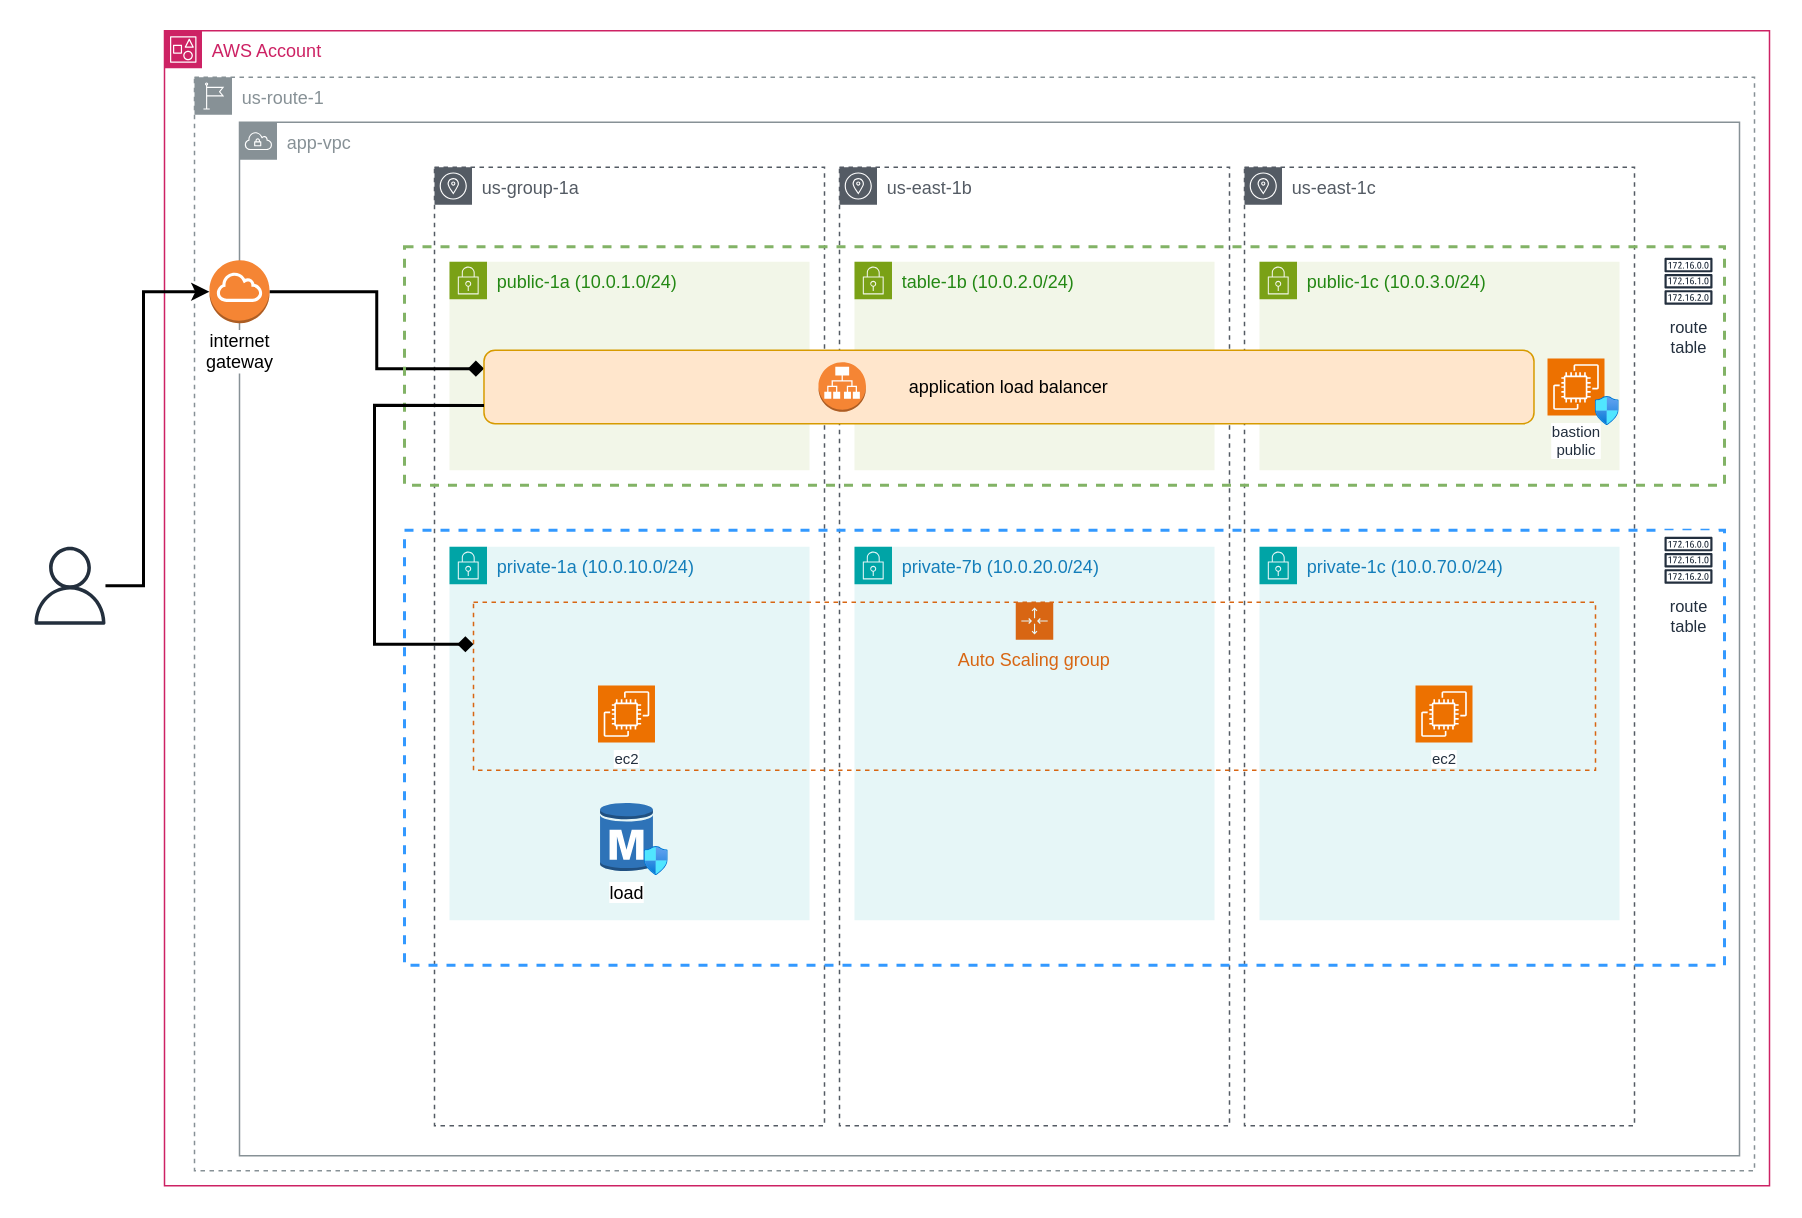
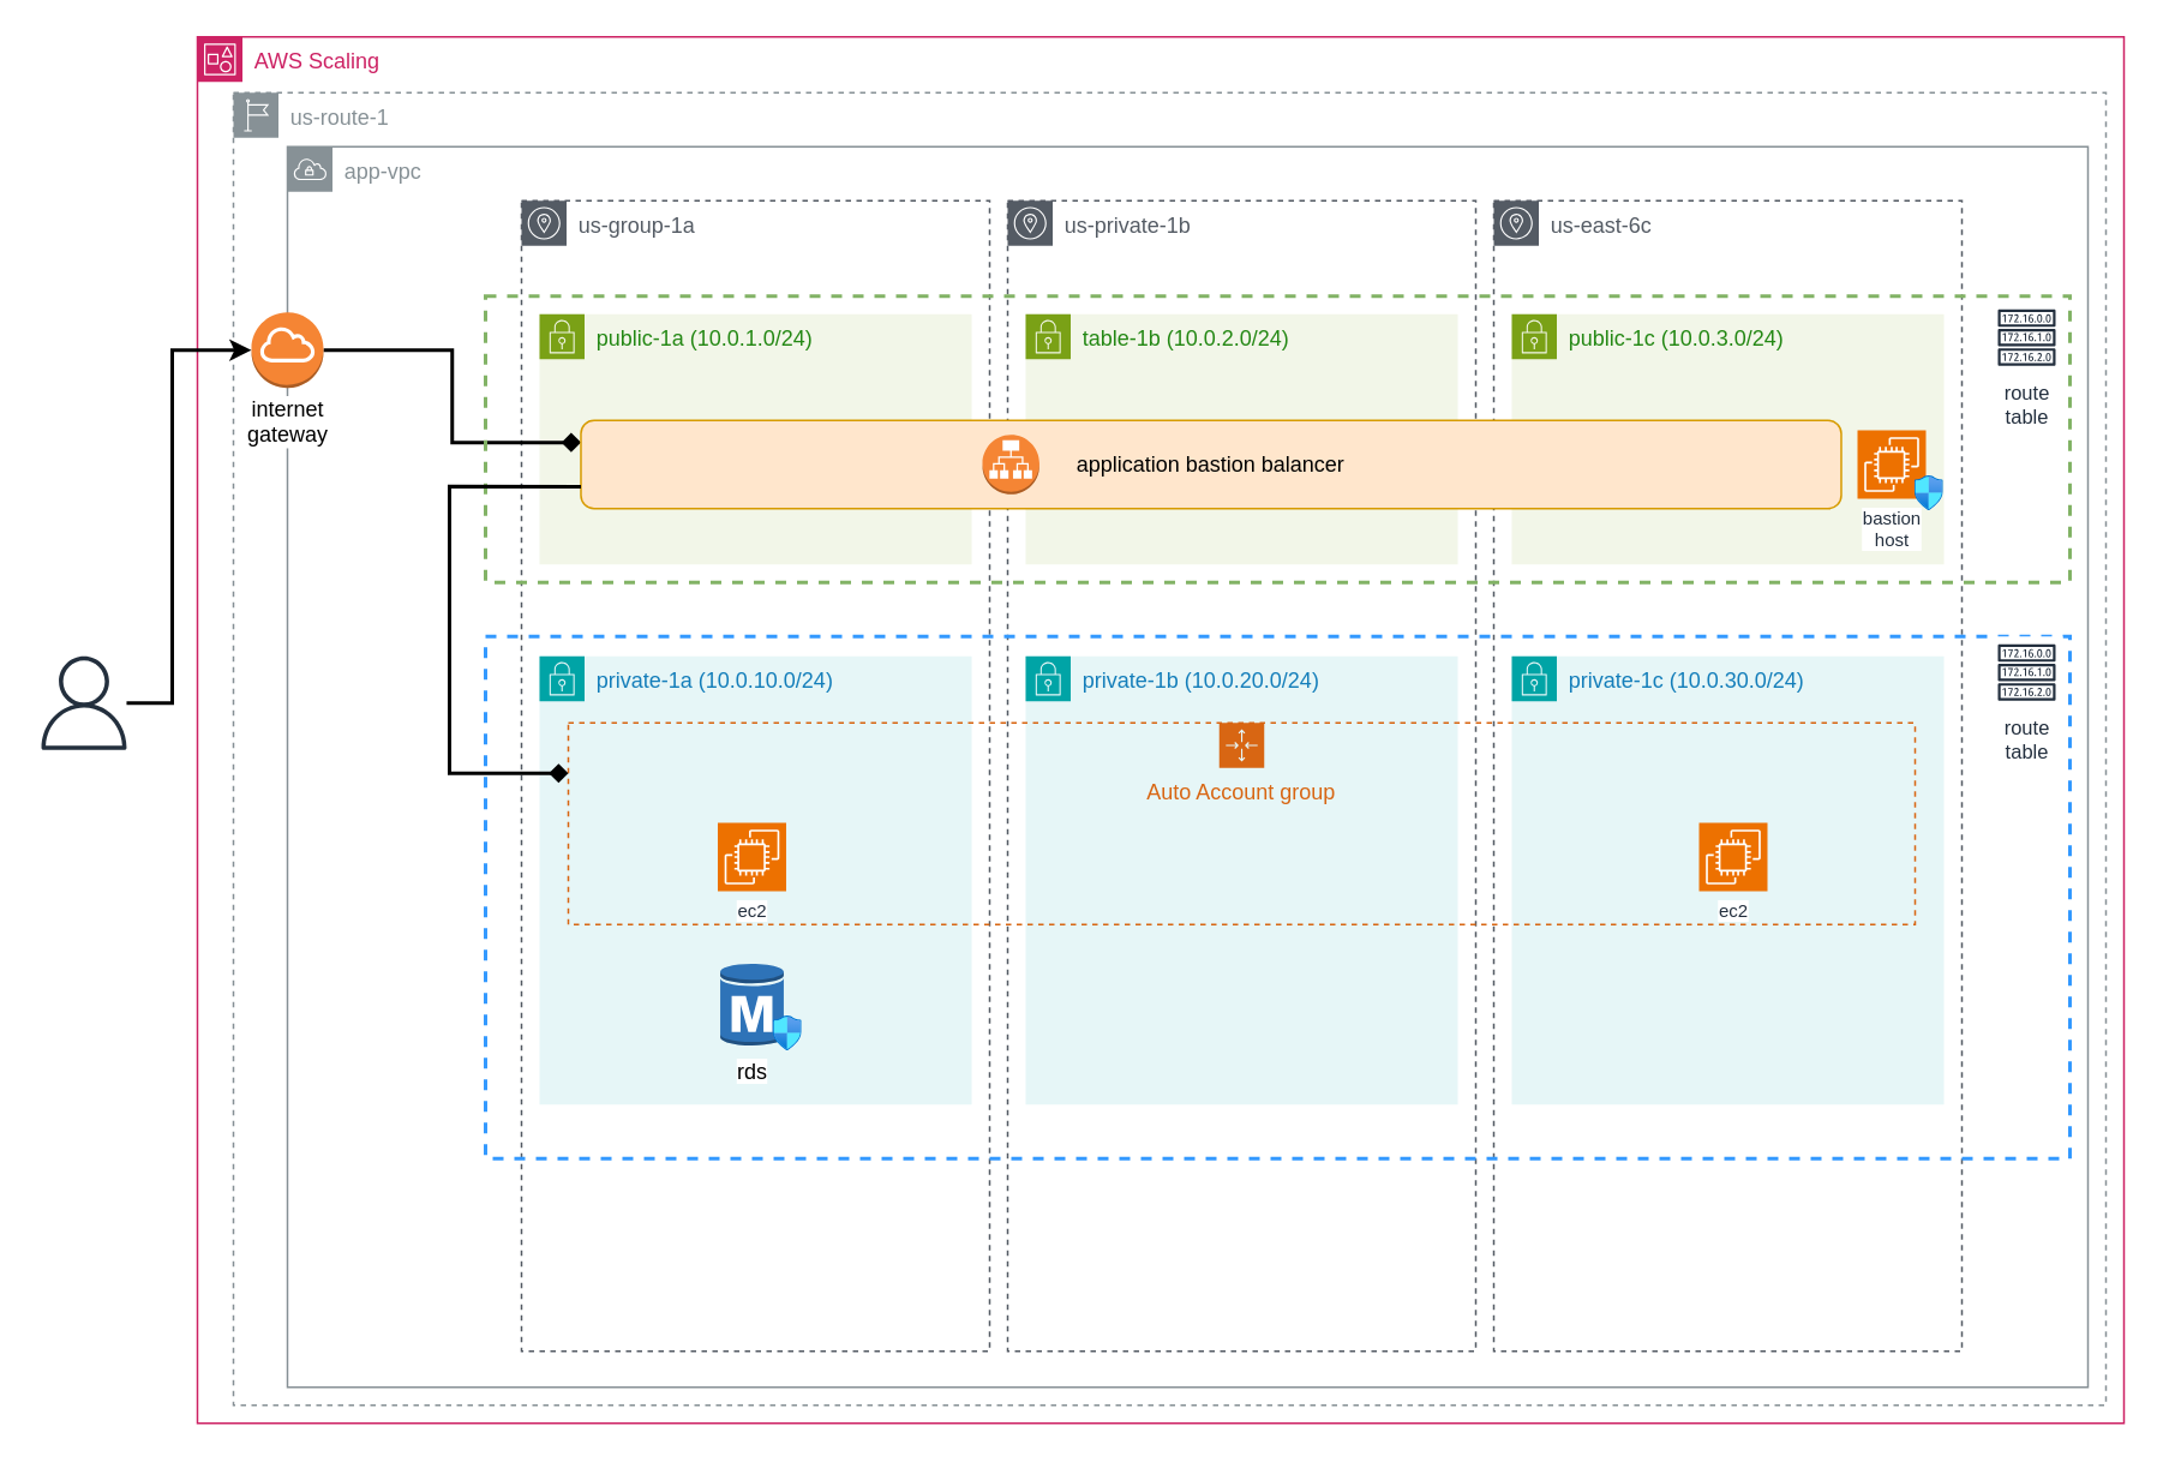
- <mxCell id="2" value="AWS Account" style="points=[[0,0],[0.25,0],[0.5,0],[0.75,0],[1,0],[1,0.25],[1,0.5],[1,0.75],[1,1],[0.75,1],[0.5,1],[0.25,1],[0,1],[0,0.75],[0,0.5],[0,0.25]];outlineConnect=0;gradientColor=none;html=1;whiteSpace=wrap;fontSize=12;fontStyle=0;container=0;pointerEvents=0;collapsible=0;recursiveResize=0;shape=mxgraph.aws4.group;grIcon=mxgraph.aws4.group_account;strokeColor=#CD2264;fillColor=none;verticalAlign=top;align=left;spacingLeft=30;fontColor=#CD2264;dashed=0;" vertex="1" parent="1"><mxGeometry x="109" y="20" width="1070" height="770" as="geometry" /></mxCell>
+ <mxCell id="2" value="AWS Scaling" style="points=[[0,0],[0.25,0],[0.5,0],[0.75,0],[1,0],[1,0.25],[1,0.5],[1,0.75],[1,1],[0.75,1],[0.5,1],[0.25,1],[0,1],[0,0.75],[0,0.5],[0,0.25]];outlineConnect=0;gradientColor=none;html=1;whiteSpace=wrap;fontSize=12;fontStyle=0;container=0;pointerEvents=0;collapsible=0;recursiveResize=0;shape=mxgraph.aws4.group;grIcon=mxgraph.aws4.group_account;strokeColor=#CD2264;fillColor=none;verticalAlign=top;align=left;spacingLeft=30;fontColor=#CD2264;dashed=0;" vertex="1" parent="1"><mxGeometry x="109" y="20" width="1070" height="770" as="geometry" /></mxCell>
- <mxCell id="9" value="us-east-1b" style="sketch=0;outlineConnect=0;gradientColor=none;html=1;whiteSpace=wrap;fontSize=12;fontStyle=0;shape=mxgraph.aws4.group;grIcon=mxgraph.aws4.group_availability_zone;strokeColor=#545B64;fillColor=none;verticalAlign=top;align=left;spacingLeft=30;fontColor=#545B64;dashed=1;" vertex="1" parent="1"><mxGeometry x="559" y="111" width="260" height="639" as="geometry" /></mxCell>
+ <mxCell id="9" value="us-private-1b" style="sketch=0;outlineConnect=0;gradientColor=none;html=1;whiteSpace=wrap;fontSize=12;fontStyle=0;shape=mxgraph.aws4.group;grIcon=mxgraph.aws4.group_availability_zone;strokeColor=#545B64;fillColor=none;verticalAlign=top;align=left;spacingLeft=30;fontColor=#545B64;dashed=1;" vertex="1" parent="1"><mxGeometry x="559" y="111" width="260" height="639" as="geometry" /></mxCell>
- <mxCell id="10" value="us-east-1c" style="sketch=0;outlineConnect=0;gradientColor=none;html=1;whiteSpace=wrap;fontSize=12;fontStyle=0;shape=mxgraph.aws4.group;grIcon=mxgraph.aws4.group_availability_zone;strokeColor=#545B64;fillColor=none;verticalAlign=top;align=left;spacingLeft=30;fontColor=#545B64;dashed=1;" vertex="1" parent="1"><mxGeometry x="829" y="111" width="260" height="639" as="geometry" /></mxCell>
+ <mxCell id="10" value="us-east-6c" style="sketch=0;outlineConnect=0;gradientColor=none;html=1;whiteSpace=wrap;fontSize=12;fontStyle=0;shape=mxgraph.aws4.group;grIcon=mxgraph.aws4.group_availability_zone;strokeColor=#545B64;fillColor=none;verticalAlign=top;align=left;spacingLeft=30;fontColor=#545B64;dashed=1;" vertex="1" parent="1"><mxGeometry x="829" y="111" width="260" height="639" as="geometry" /></mxCell>
- <mxCell id="29" value="application load balancer" style="rounded=1;whiteSpace=wrap;html=1;fillColor=#ffe6cc;strokeColor=#d79b00;" vertex="1" parent="28"><mxGeometry width="700" height="49" as="geometry" /></mxCell>
+ <mxCell id="29" value="application bastion balancer" style="rounded=1;whiteSpace=wrap;html=1;fillColor=#ffe6cc;strokeColor=#d79b00;" vertex="1" parent="28"><mxGeometry width="700" height="49" as="geometry" /></mxCell>
- <mxCell id="27" value="bastion&lt;div&gt;public&lt;/div&gt;" style="sketch=0;points=[[0,0,0],[0.25,0,0],[0.5,0,0],[0.75,0,0],[1,0,0],[0,1,0],[0.25,1,0],[0.5,1,0],[0.75,1,0],[1,1,0],[0,0.25,0],[0,0.5,0],[0,0.75,0],[1,0.25,0],[1,0.5,0],[1,0.75,0]];outlineConnect=0;fontColor=#232F3E;fillColor=#ED7100;strokeColor=#ffffff;dashed=0;verticalLabelPosition=bottom;verticalAlign=top;align=center;html=1;fontSize=10;fontStyle=0;aspect=fixed;shape=mxgraph.aws4.resourceIcon;resIcon=mxgraph.aws4.ec2;labelBackgroundColor=default;spacing=0;" vertex="1" parent="1"><mxGeometry x="1031" y="238.5" width="38" height="38" as="geometry" /></mxCell>
+ <mxCell id="27" value="bastion&lt;div&gt;host&lt;/div&gt;" style="sketch=0;points=[[0,0,0],[0.25,0,0],[0.5,0,0],[0.75,0,0],[1,0,0],[0,1,0],[0.25,1,0],[0.5,1,0],[0.75,1,0],[1,1,0],[0,0.25,0],[0,0.5,0],[0,0.75,0],[1,0.25,0],[1,0.5,0],[1,0.75,0]];outlineConnect=0;fontColor=#232F3E;fillColor=#ED7100;strokeColor=#ffffff;dashed=0;verticalLabelPosition=bottom;verticalAlign=top;align=center;html=1;fontSize=10;fontStyle=0;aspect=fixed;shape=mxgraph.aws4.resourceIcon;resIcon=mxgraph.aws4.ec2;labelBackgroundColor=default;spacing=0;" vertex="1" parent="1"><mxGeometry x="1031" y="238.5" width="38" height="38" as="geometry" /></mxCell>
- <mxCell id="17" value="private-7b (10.0.20.0/24)" style="points=[[0,0],[0.25,0],[0.5,0],[0.75,0],[1,0],[1,0.25],[1,0.5],[1,0.75],[1,1],[0.75,1],[0.5,1],[0.25,1],[0,1],[0,0.75],[0,0.5],[0,0.25]];outlineConnect=0;gradientColor=none;html=1;whiteSpace=wrap;fontSize=12;fontStyle=0;container=1;pointerEvents=0;collapsible=0;recursiveResize=0;shape=mxgraph.aws4.group;grIcon=mxgraph.aws4.group_security_group;grStroke=0;strokeColor=#00A4A6;fillColor=#E6F6F7;verticalAlign=top;align=left;spacingLeft=30;fontColor=#147EBA;dashed=0;" vertex="1" parent="1"><mxGeometry x="569" y="364" width="240" height="249" as="geometry" /></mxCell>
+ <mxCell id="17" value="private-1b (10.0.20.0/24)" style="points=[[0,0],[0.25,0],[0.5,0],[0.75,0],[1,0],[1,0.25],[1,0.5],[1,0.75],[1,1],[0.75,1],[0.5,1],[0.25,1],[0,1],[0,0.75],[0,0.5],[0,0.25]];outlineConnect=0;gradientColor=none;html=1;whiteSpace=wrap;fontSize=12;fontStyle=0;container=1;pointerEvents=0;collapsible=0;recursiveResize=0;shape=mxgraph.aws4.group;grIcon=mxgraph.aws4.group_security_group;grStroke=0;strokeColor=#00A4A6;fillColor=#E6F6F7;verticalAlign=top;align=left;spacingLeft=30;fontColor=#147EBA;dashed=0;" vertex="1" parent="1"><mxGeometry x="569" y="364" width="240" height="249" as="geometry" /></mxCell>
- <mxCell id="18" value="private-1c (10.0.70.0/24)" style="points=[[0,0],[0.25,0],[0.5,0],[0.75,0],[1,0],[1,0.25],[1,0.5],[1,0.75],[1,1],[0.75,1],[0.5,1],[0.25,1],[0,1],[0,0.75],[0,0.5],[0,0.25]];outlineConnect=0;gradientColor=none;html=1;whiteSpace=wrap;fontSize=12;fontStyle=0;container=1;pointerEvents=0;collapsible=0;recursiveResize=0;shape=mxgraph.aws4.group;grIcon=mxgraph.aws4.group_security_group;grStroke=0;strokeColor=#00A4A6;fillColor=#E6F6F7;verticalAlign=top;align=left;spacingLeft=30;fontColor=#147EBA;dashed=0;" vertex="1" parent="1"><mxGeometry x="839" y="364" width="240" height="249" as="geometry" /></mxCell>
+ <mxCell id="18" value="private-1c (10.0.30.0/24)" style="points=[[0,0],[0.25,0],[0.5,0],[0.75,0],[1,0],[1,0.25],[1,0.5],[1,0.75],[1,1],[0.75,1],[0.5,1],[0.25,1],[0,1],[0,0.75],[0,0.5],[0,0.25]];outlineConnect=0;gradientColor=none;html=1;whiteSpace=wrap;fontSize=12;fontStyle=0;container=1;pointerEvents=0;collapsible=0;recursiveResize=0;shape=mxgraph.aws4.group;grIcon=mxgraph.aws4.group_security_group;grStroke=0;strokeColor=#00A4A6;fillColor=#E6F6F7;verticalAlign=top;align=left;spacingLeft=30;fontColor=#147EBA;dashed=0;" vertex="1" parent="1"><mxGeometry x="839" y="364" width="240" height="249" as="geometry" /></mxCell>
- <mxCell id="24" value="Auto Scaling group" style="points=[[0,0],[0.25,0],[0.5,0],[0.75,0],[1,0],[1,0.25],[1,0.5],[1,0.75],[1,1],[0.75,1],[0.5,1],[0.25,1],[0,1],[0,0.75],[0,0.5],[0,0.25]];outlineConnect=0;gradientColor=none;html=1;whiteSpace=wrap;fontSize=12;fontStyle=0;container=1;pointerEvents=0;collapsible=0;recursiveResize=0;shape=mxgraph.aws4.groupCenter;grIcon=mxgraph.aws4.group_auto_scaling_group;grStroke=1;strokeColor=#D86613;fillColor=none;verticalAlign=top;align=center;fontColor=#D86613;dashed=1;spacingTop=25;" vertex="1" parent="1"><mxGeometry x="315" y="401" width="748" height="112" as="geometry" /></mxCell>
+ <mxCell id="24" value="Auto Account group" style="points=[[0,0],[0.25,0],[0.5,0],[0.75,0],[1,0],[1,0.25],[1,0.5],[1,0.75],[1,1],[0.75,1],[0.5,1],[0.25,1],[0,1],[0,0.75],[0,0.5],[0,0.25]];outlineConnect=0;gradientColor=none;html=1;whiteSpace=wrap;fontSize=12;fontStyle=0;container=1;pointerEvents=0;collapsible=0;recursiveResize=0;shape=mxgraph.aws4.groupCenter;grIcon=mxgraph.aws4.group_auto_scaling_group;grStroke=1;strokeColor=#D86613;fillColor=none;verticalAlign=top;align=center;fontColor=#D86613;dashed=1;spacingTop=25;" vertex="1" parent="1"><mxGeometry x="315" y="401" width="748" height="112" as="geometry" /></mxCell>
- <mxCell id="16" value="load" style="outlineConnect=0;dashed=0;verticalLabelPosition=bottom;verticalAlign=top;align=center;html=1;shape=mxgraph.aws3.rds_db_instance;fillColor=#2E73B8;gradientColor=none;labelBackgroundColor=default;" vertex="1" parent="15"><mxGeometry x="100.37" y="170" width="35.25" height="47" as="geometry" /></mxCell>
+ <mxCell id="16" value="rds" style="outlineConnect=0;dashed=0;verticalLabelPosition=bottom;verticalAlign=top;align=center;html=1;shape=mxgraph.aws3.rds_db_instance;fillColor=#2E73B8;gradientColor=none;labelBackgroundColor=default;" vertex="1" parent="15"><mxGeometry x="100.37" y="170" width="35.25" height="47" as="geometry" /></mxCell>
